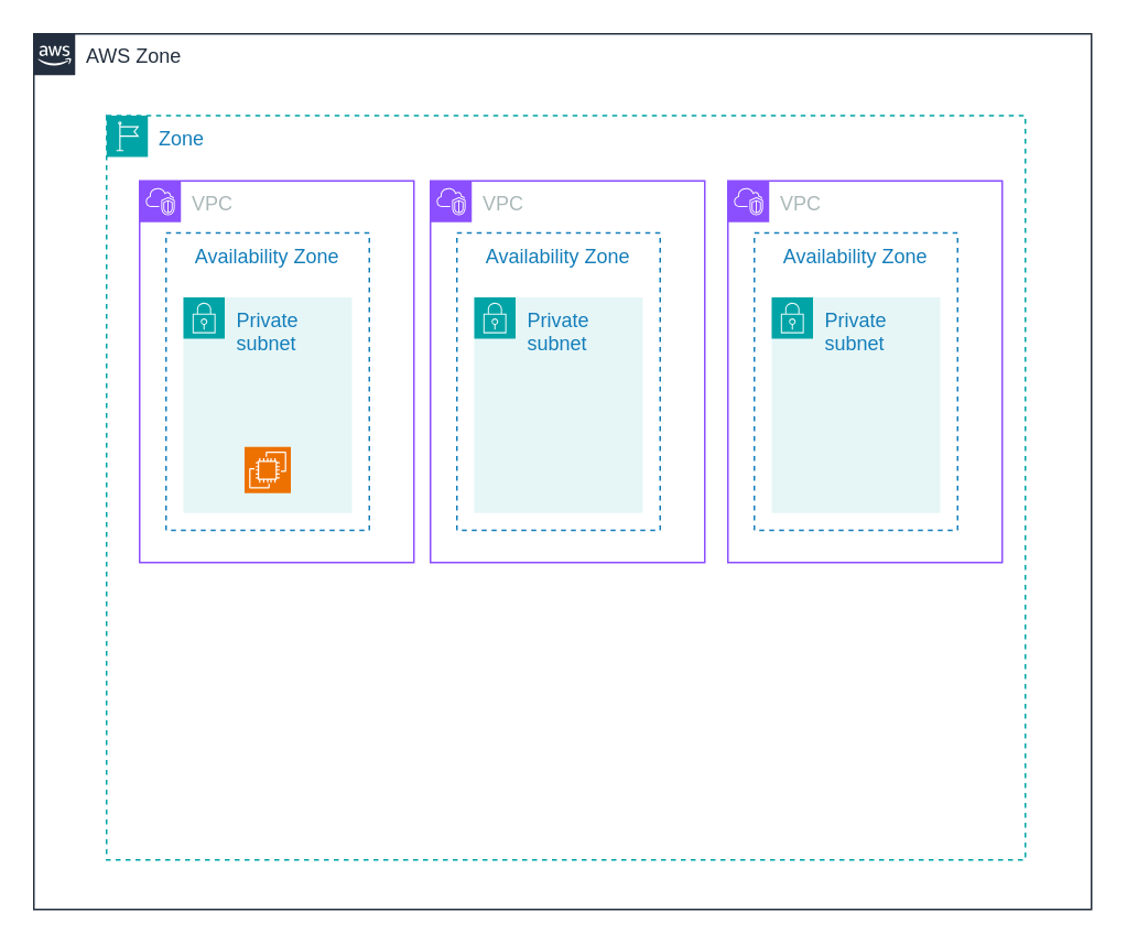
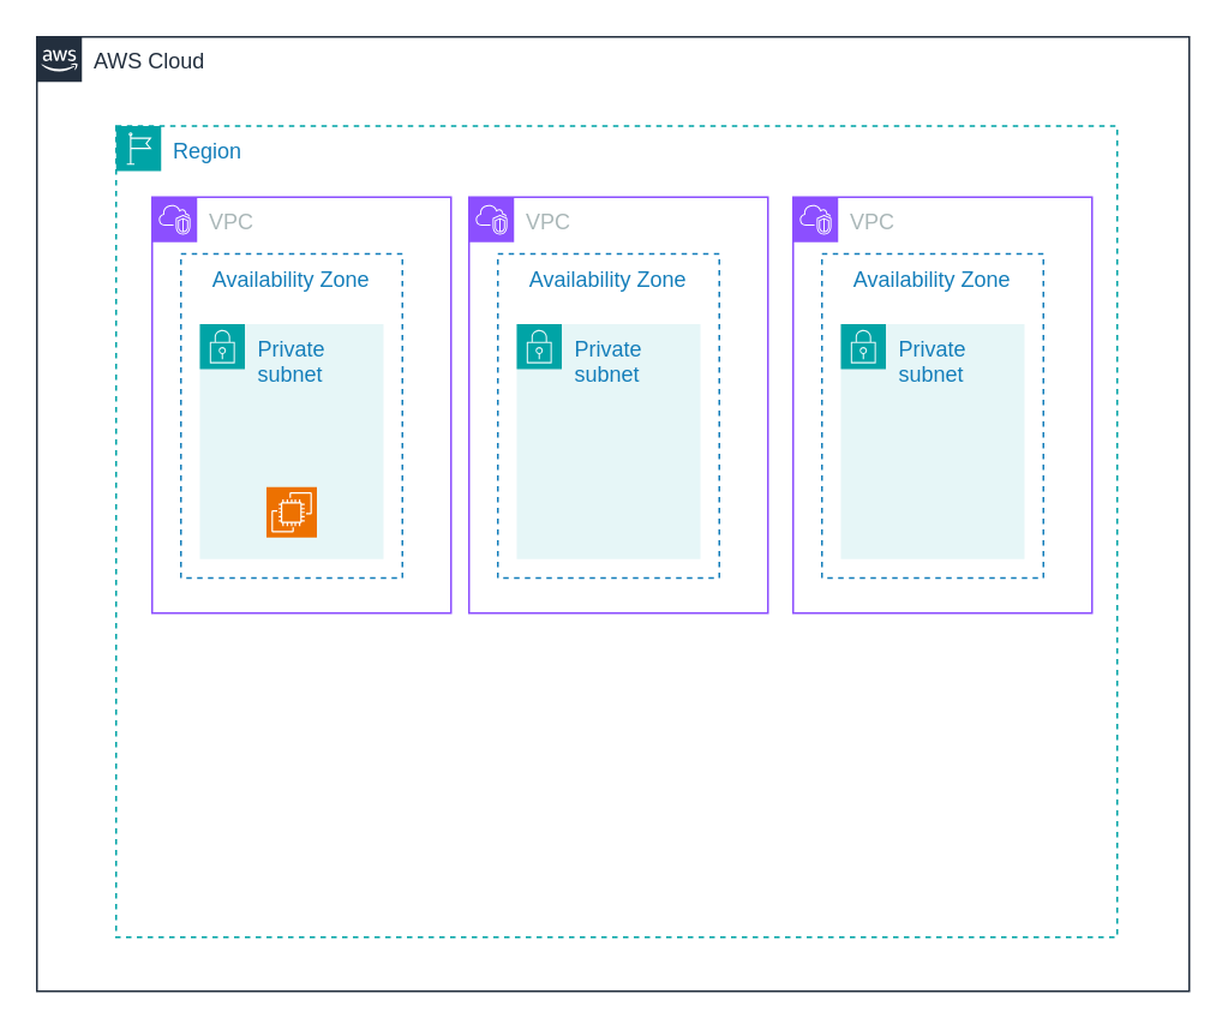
- <mxCell id="2" value="AWS Zone" style="points=[[0,0],[0.25,0],[0.5,0],[0.75,0],[1,0],[1,0.25],[1,0.5],[1,0.75],[1,1],[0.75,1],[0.5,1],[0.25,1],[0,1],[0,0.75],[0,0.5],[0,0.25]];outlineConnect=0;gradientColor=none;html=1;whiteSpace=wrap;fontSize=12;fontStyle=0;container=1;pointerEvents=0;collapsible=0;recursiveResize=0;shape=mxgraph.aws4.group;grIcon=mxgraph.aws4.group_aws_cloud_alt;strokeColor=#232F3E;fillColor=none;verticalAlign=top;align=left;spacingLeft=30;fontColor=#232F3E;dashed=0;" parent="1" vertex="1"><mxGeometry x="20" y="20" width="640" height="530" as="geometry" /></mxCell>
+ <mxCell id="2" value="AWS Cloud" style="points=[[0,0],[0.25,0],[0.5,0],[0.75,0],[1,0],[1,0.25],[1,0.5],[1,0.75],[1,1],[0.75,1],[0.5,1],[0.25,1],[0,1],[0,0.75],[0,0.5],[0,0.25]];outlineConnect=0;gradientColor=none;html=1;whiteSpace=wrap;fontSize=12;fontStyle=0;container=1;pointerEvents=0;collapsible=0;recursiveResize=0;shape=mxgraph.aws4.group;grIcon=mxgraph.aws4.group_aws_cloud_alt;strokeColor=#232F3E;fillColor=none;verticalAlign=top;align=left;spacingLeft=30;fontColor=#232F3E;dashed=0;" parent="1" vertex="1"><mxGeometry x="20" y="20" width="640" height="530" as="geometry" /></mxCell>
- <mxCell id="4" value="Zone" style="points=[[0,0],[0.25,0],[0.5,0],[0.75,0],[1,0],[1,0.25],[1,0.5],[1,0.75],[1,1],[0.75,1],[0.5,1],[0.25,1],[0,1],[0,0.75],[0,0.5],[0,0.25]];outlineConnect=0;gradientColor=none;html=1;whiteSpace=wrap;fontSize=12;fontStyle=0;container=1;pointerEvents=0;collapsible=0;recursiveResize=0;shape=mxgraph.aws4.group;grIcon=mxgraph.aws4.group_region;strokeColor=#00A4A6;fillColor=none;verticalAlign=top;align=left;spacingLeft=30;fontColor=#147EBA;dashed=1;" parent="2" vertex="1"><mxGeometry x="44" y="49.5" width="556" height="450.5" as="geometry" /></mxCell>
+ <mxCell id="4" value="Region" style="points=[[0,0],[0.25,0],[0.5,0],[0.75,0],[1,0],[1,0.25],[1,0.5],[1,0.75],[1,1],[0.75,1],[0.5,1],[0.25,1],[0,1],[0,0.75],[0,0.5],[0,0.25]];outlineConnect=0;gradientColor=none;html=1;whiteSpace=wrap;fontSize=12;fontStyle=0;container=1;pointerEvents=0;collapsible=0;recursiveResize=0;shape=mxgraph.aws4.group;grIcon=mxgraph.aws4.group_region;strokeColor=#00A4A6;fillColor=none;verticalAlign=top;align=left;spacingLeft=30;fontColor=#147EBA;dashed=1;" parent="2" vertex="1"><mxGeometry x="44" y="49.5" width="556" height="450.5" as="geometry" /></mxCell>
